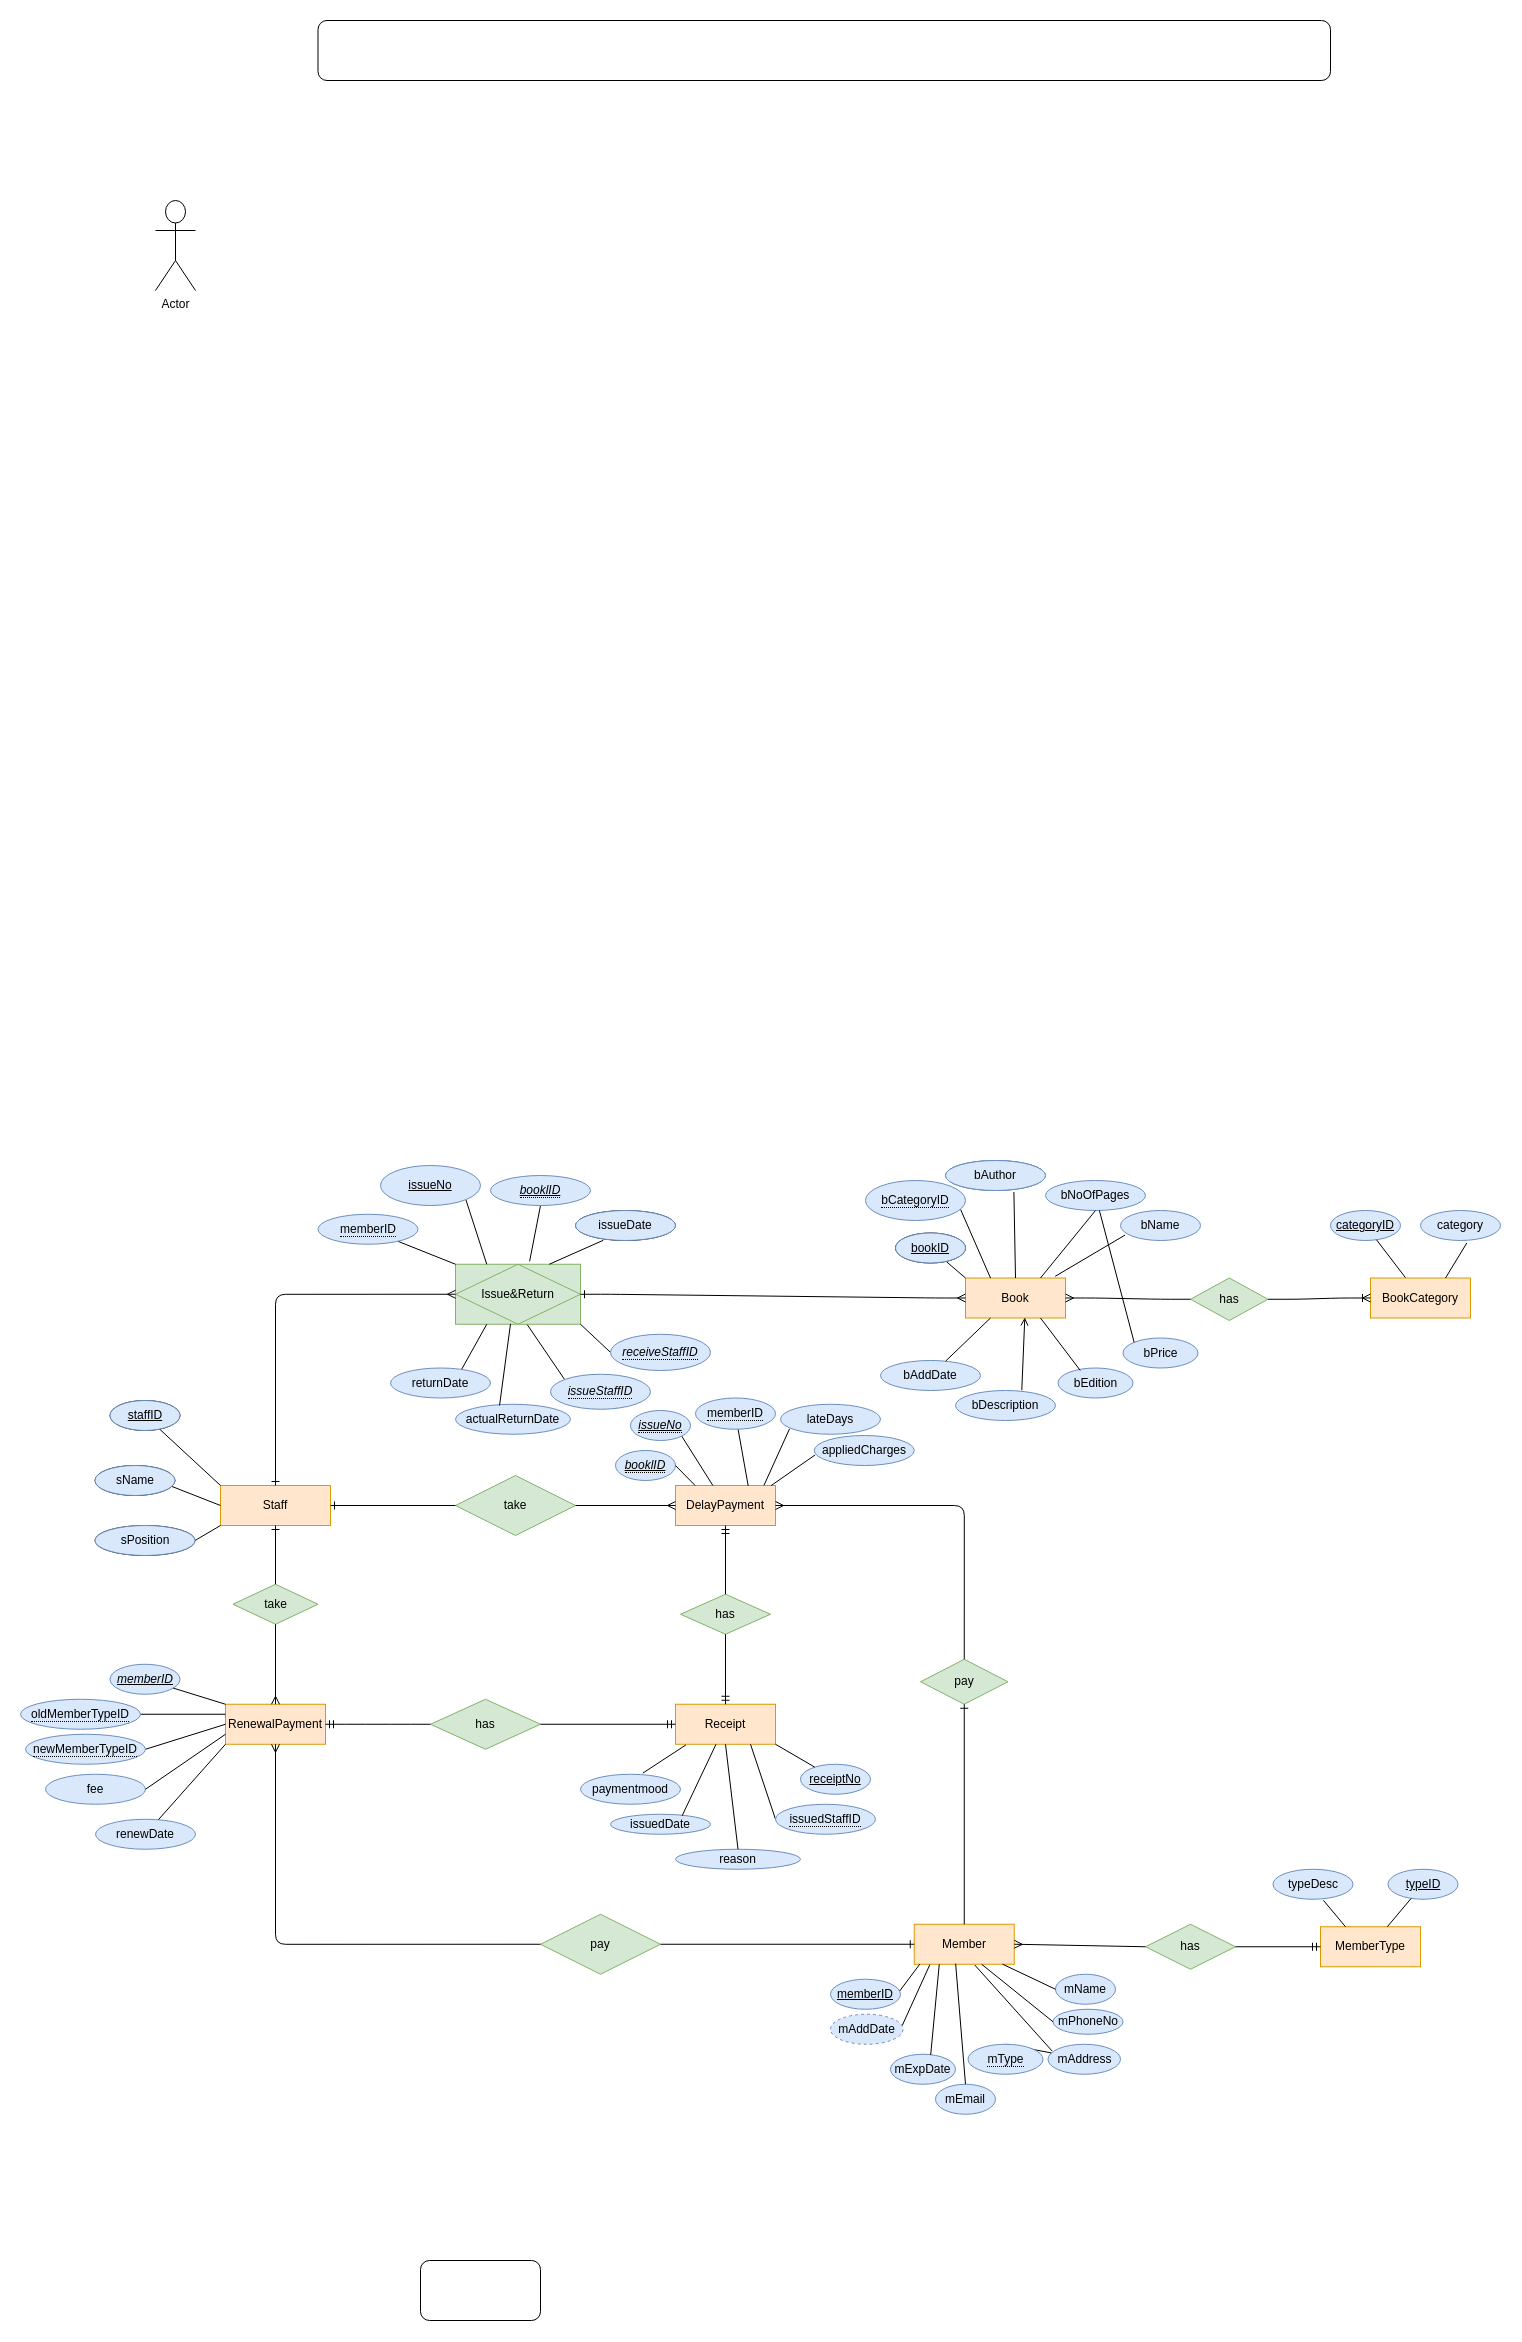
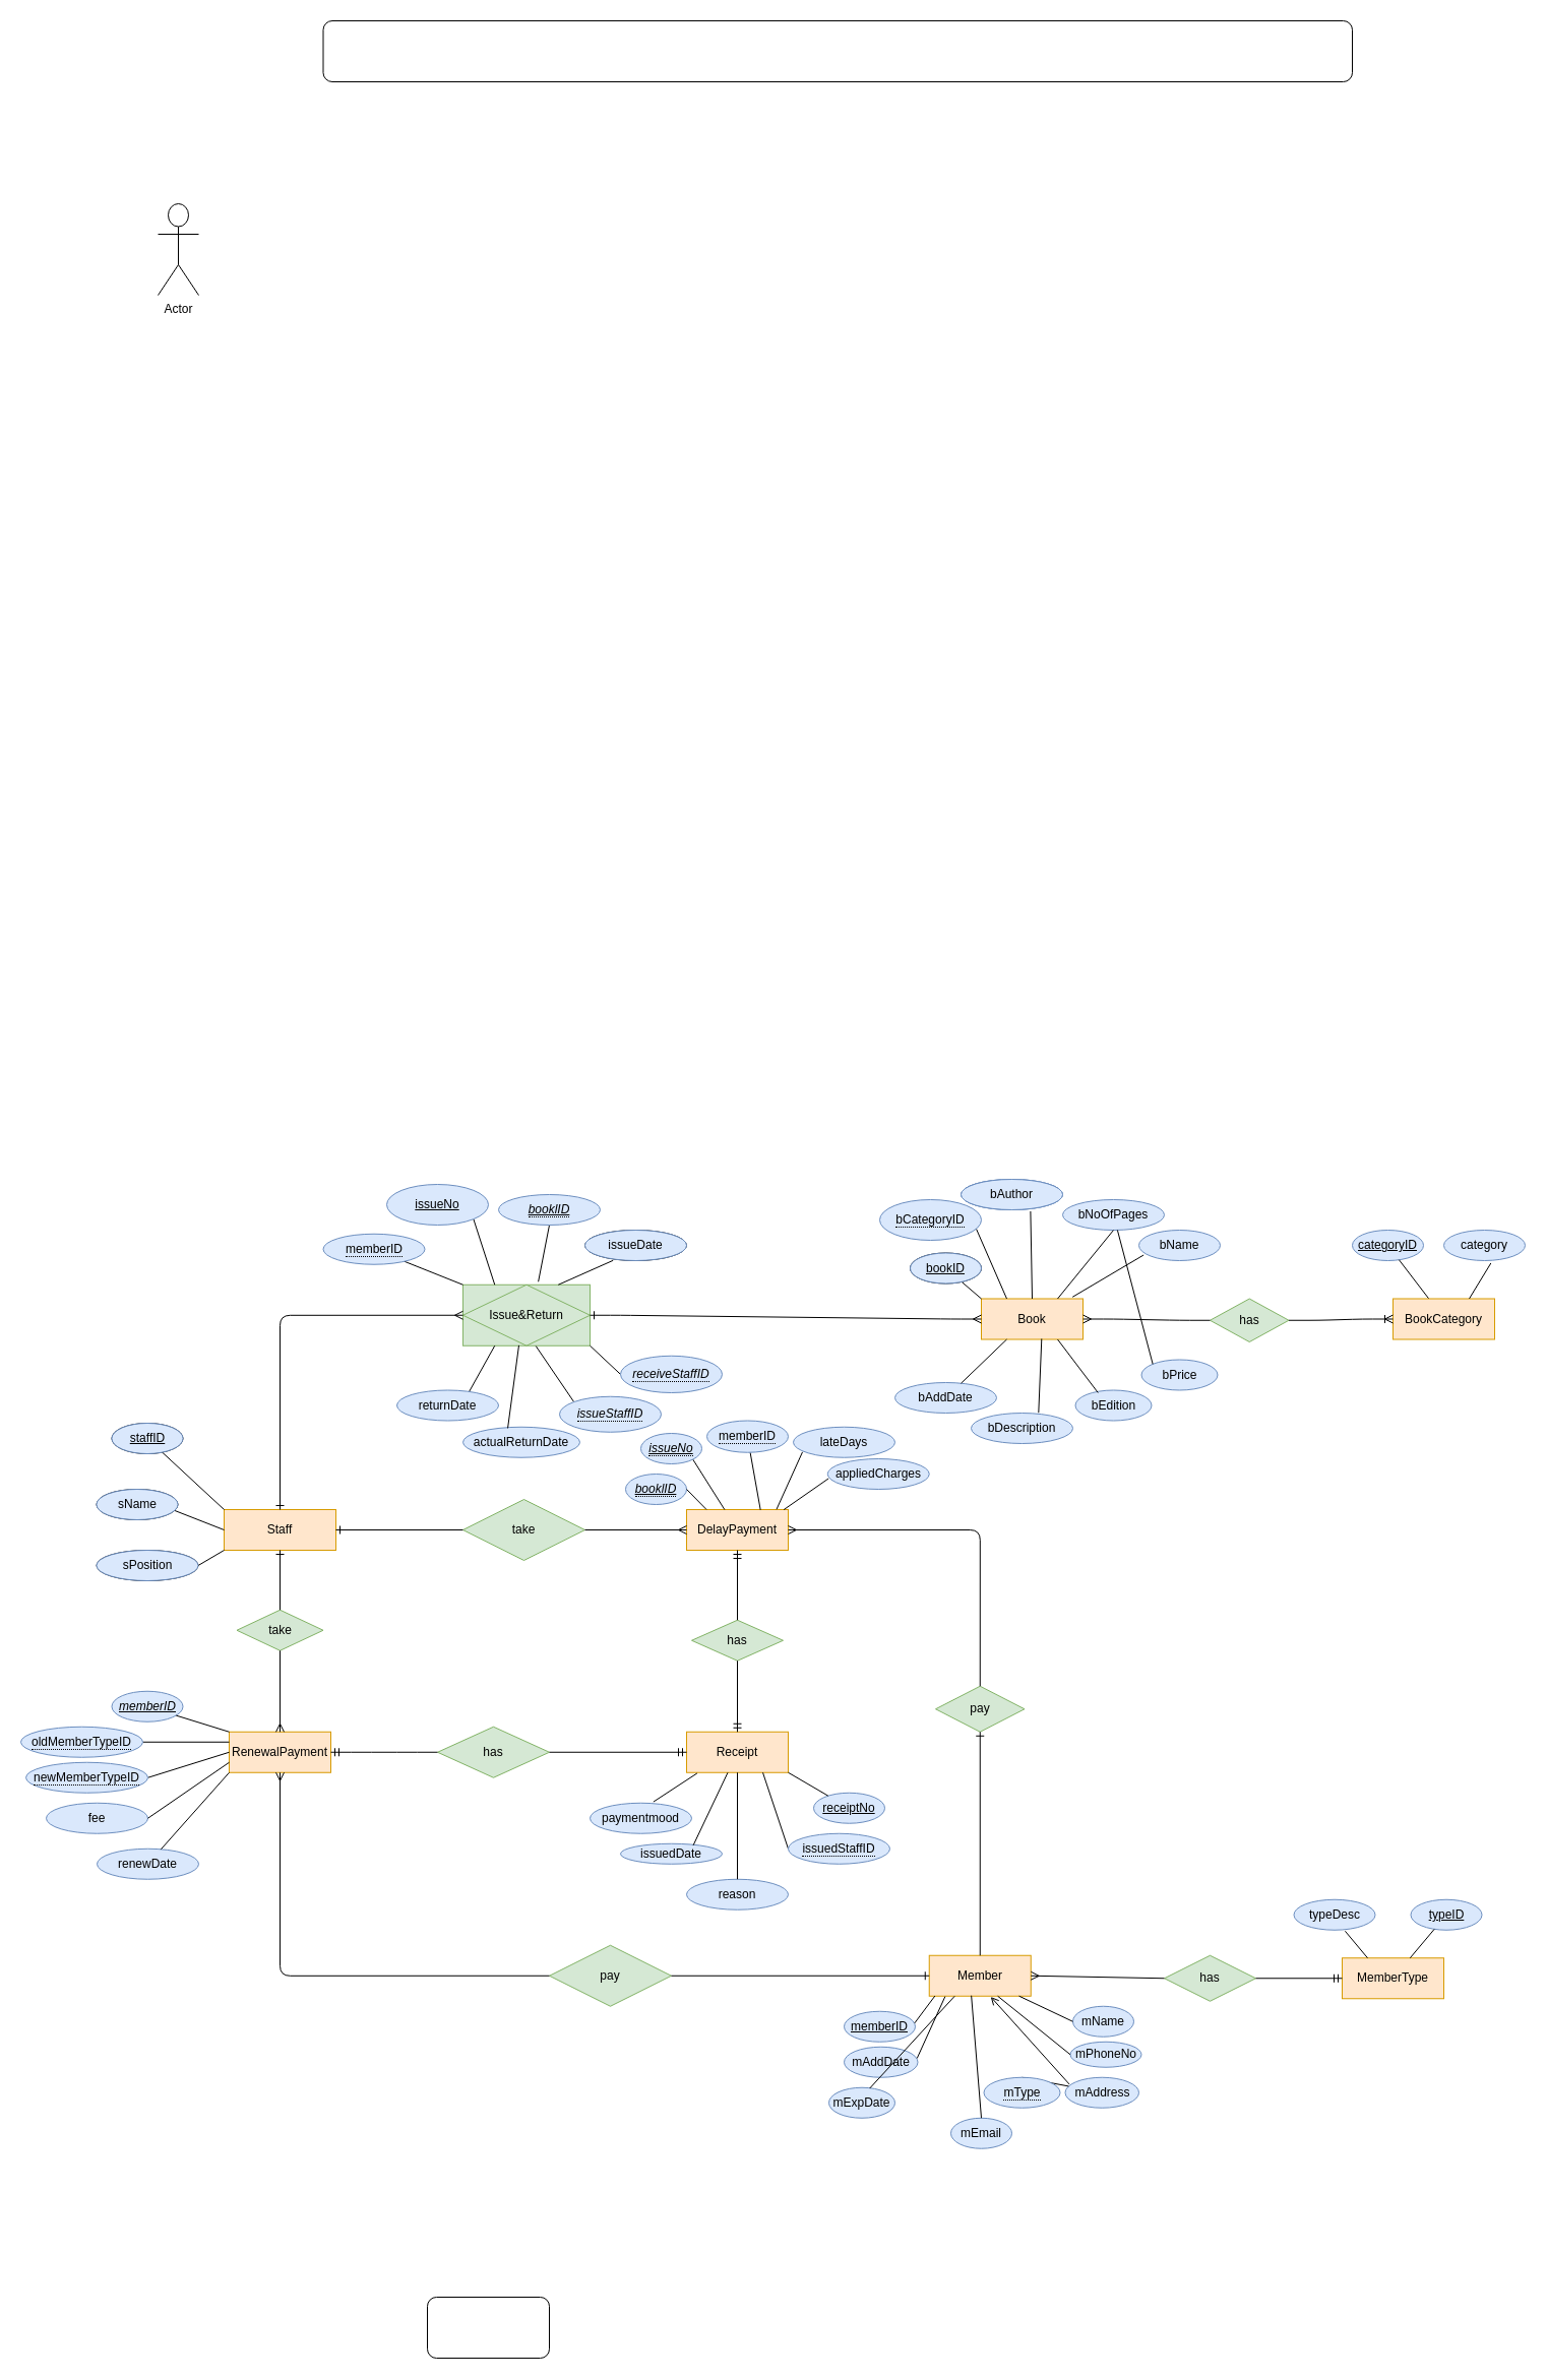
- <mxCell id="17" value="" style="endArrow=open;html=1;rounded=0;exitX=0.663;exitY=-0.011;exitDx=0;exitDy=0;exitPerimeter=0;entryX=0.593;entryY=0.986;entryDx=0;entryDy=0;entryPerimeter=0;" parent="1" source="16" target="2" edge="1"><mxGeometry relative="1" as="geometry"><mxPoint x="1135" y="1267.5" as="sourcePoint" /><mxPoint x="1023" y="1370" as="targetPoint" /></mxGeometry></mxCell>
+ <mxCell id="17" value="" style="endArrow=none;html=1;rounded=0;exitX=0.663;exitY=-0.011;exitDx=0;exitDy=0;exitPerimeter=0;entryX=0.593;entryY=0.986;entryDx=0;entryDy=0;entryPerimeter=0;" parent="1" source="16" target="2" edge="1"><mxGeometry relative="1" as="geometry"><mxPoint x="1135" y="1267.5" as="sourcePoint" /><mxPoint x="1023" y="1370" as="targetPoint" /></mxGeometry></mxCell>
- <mxCell id="76" value="reason" style="ellipse;whiteSpace=wrap;html=1;align=center;fillColor=#dae8fc;strokeColor=#6c8ebf;" parent="1" vertex="1"><mxGeometry x="675" y="1848.75" width="125" height="20" as="geometry" /></mxCell>
+ <mxCell id="76" value="reason" style="ellipse;whiteSpace=wrap;html=1;align=center;fillColor=#dae8fc;strokeColor=#6c8ebf;" parent="1" vertex="1"><mxGeometry x="675" y="1848.75" width="100" height="30" as="geometry" /></mxCell>
- <mxCell id="24" value="" style="endArrow=none;html=1;rounded=0;exitX=0.056;exitY=0.223;exitDx=0;exitDy=0;entryX=0.605;entryY=1.019;entryDx=0;entryDy=0;exitPerimeter=0;entryPerimeter=0;" parent="1" source="21" target="20" edge="1"><mxGeometry relative="1" as="geometry"><mxPoint x="2285" y="2058.75" as="sourcePoint" /><mxPoint x="2445" y="2058.75" as="targetPoint" /></mxGeometry></mxCell>
+ <mxCell id="24" value="" style="endArrow=open;html=1;rounded=0;exitX=0.056;exitY=0.223;exitDx=0;exitDy=0;entryX=0.605;entryY=1.019;entryDx=0;entryDy=0;exitPerimeter=0;entryPerimeter=0;" parent="1" source="21" target="20" edge="1"><mxGeometry relative="1" as="geometry"><mxPoint x="2285" y="2058.75" as="sourcePoint" /><mxPoint x="2445" y="2058.75" as="targetPoint" /></mxGeometry></mxCell>
- <mxCell id="30" value="mAddDate" style="ellipse;whiteSpace=wrap;html=1;align=center;fillColor=#dae8fc;strokeColor=#6c8ebf;dashed=1;" parent="1" vertex="1"><mxGeometry x="830" y="2013.75" width="72.5" height="30" as="geometry" /></mxCell>
+ <mxCell id="30" value="mAddDate" style="ellipse;whiteSpace=wrap;html=1;align=center;fillColor=#dae8fc;strokeColor=#6c8ebf;" parent="1" vertex="1"><mxGeometry x="830" y="2013.75" width="72.5" height="30" as="geometry" /></mxCell>
- <mxCell id="33" value="mExpDate" style="ellipse;whiteSpace=wrap;html=1;align=center;fillColor=#dae8fc;strokeColor=#6c8ebf;" parent="1" vertex="1"><mxGeometry x="890" y="2053.75" width="65" height="30" as="geometry" /></mxCell>
+ <mxCell id="33" value="mExpDate" style="ellipse;whiteSpace=wrap;html=1;align=center;fillColor=#dae8fc;strokeColor=#6c8ebf;" parent="1" vertex="1"><mxGeometry x="815" y="2053.75" width="65" height="30" as="geometry" /></mxCell>
